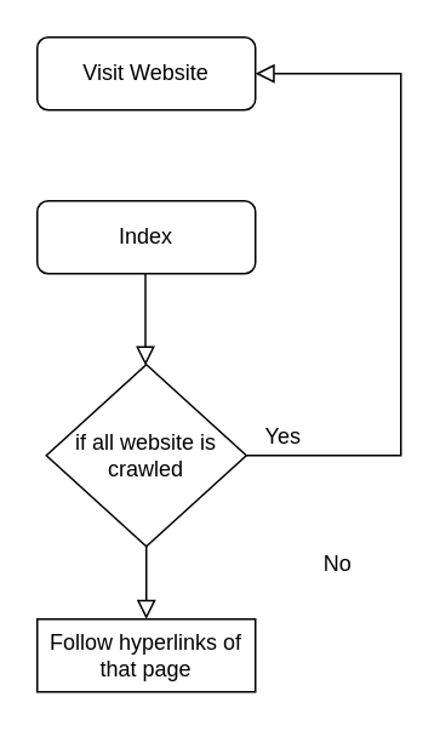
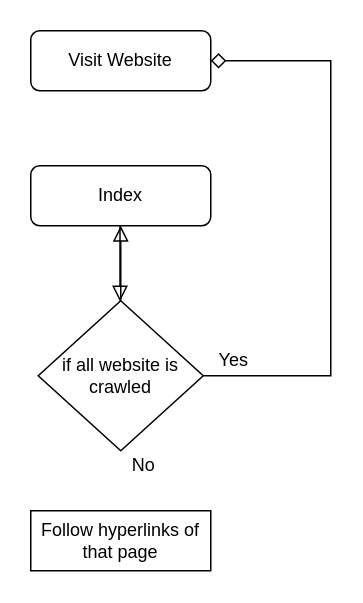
- <mxCell id="8" value="" style="rounded=0;html=1;jettySize=auto;orthogonalLoop=1;fontSize=11;endArrow=block;endFill=0;endSize=8;strokeWidth=1;shadow=0;labelBackgroundColor=none;edgeStyle=orthogonalEdgeStyle;" edge="1" parent="1" source="6" target="2"><mxGeometry relative="1" as="geometry"><mxPoint x="109.5" y="180" as="sourcePoint" /><mxPoint x="109.5" y="230" as="targetPoint" /><Array as="points"><mxPoint x="220" y="250" /><mxPoint x="220" y="40" /></Array></mxGeometry></mxCell>
+ <mxCell id="8" value="" style="rounded=0;html=1;jettySize=auto;orthogonalLoop=1;fontSize=11;endArrow=diamond;endFill=0;endSize=8;strokeWidth=1;shadow=0;labelBackgroundColor=none;edgeStyle=orthogonalEdgeStyle;" edge="1" parent="1" source="6" target="2"><mxGeometry relative="1" as="geometry"><mxPoint x="109.5" y="180" as="sourcePoint" /><mxPoint x="109.5" y="230" as="targetPoint" /><Array as="points"><mxPoint x="220" y="250" /><mxPoint x="220" y="40" /></Array></mxGeometry></mxCell>
- <mxCell id="10" value="No" style="text;html=1;align=center;verticalAlign=middle;resizable=0;points=[];autosize=1;" vertex="1" parent="1"><mxGeometry x="170" y="300" width="30" height="20" as="geometry" /></mxCell>
+ <mxCell id="10" value="No" style="text;html=1;align=center;verticalAlign=middle;resizable=0;points=[];autosize=1;" vertex="1" parent="1"><mxGeometry x="80" y="300" width="30" height="20" as="geometry" /></mxCell>
- <mxCell id="7" value="" style="rounded=0;html=1;jettySize=auto;orthogonalLoop=1;fontSize=11;endArrow=block;endFill=0;endSize=8;strokeWidth=1;shadow=0;labelBackgroundColor=none;edgeStyle=orthogonalEdgeStyle;" edge="1" parent="1" source="6" target="4"><mxGeometry relative="1" as="geometry"><mxPoint x="99.5" y="170" as="sourcePoint" /><mxPoint x="99.5" y="220" as="targetPoint" /></mxGeometry></mxCell>
+ <mxCell id="7" value="" style="rounded=0;html=1;jettySize=auto;orthogonalLoop=1;fontSize=11;endArrow=block;endFill=0;endSize=8;strokeWidth=1;shadow=0;labelBackgroundColor=none;edgeStyle=orthogonalEdgeStyle;" edge="1" parent="1" source="6" target="3"><mxGeometry relative="1" as="geometry"><mxPoint x="99.5" y="170" as="sourcePoint" /><mxPoint x="99.5" y="220" as="targetPoint" /></mxGeometry></mxCell>
